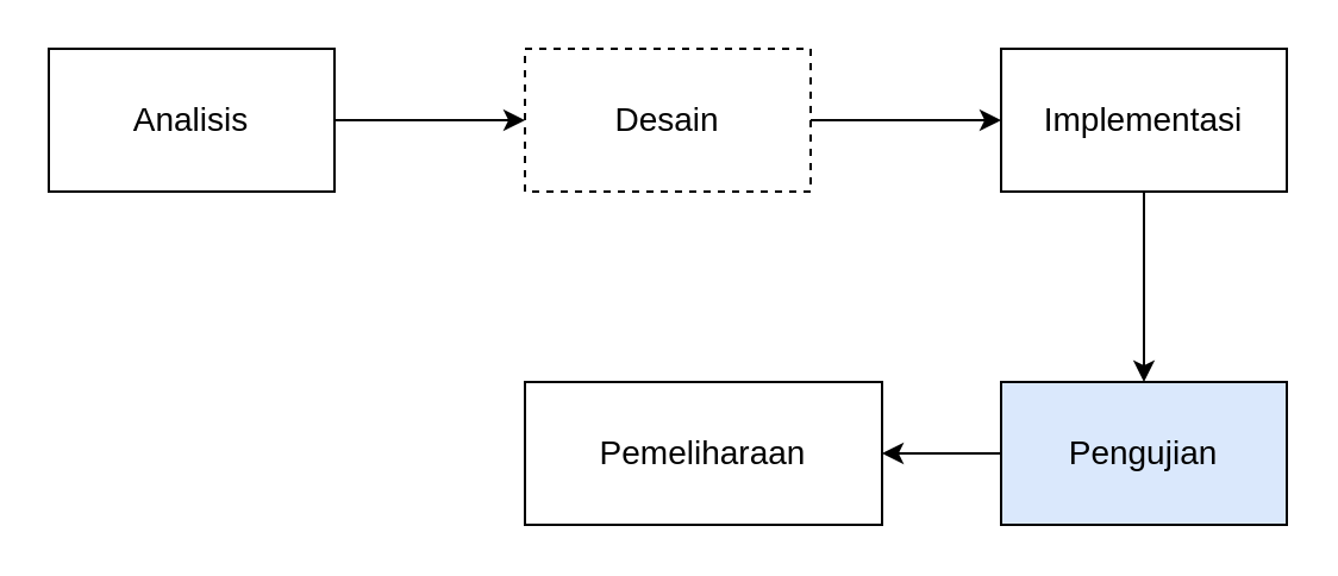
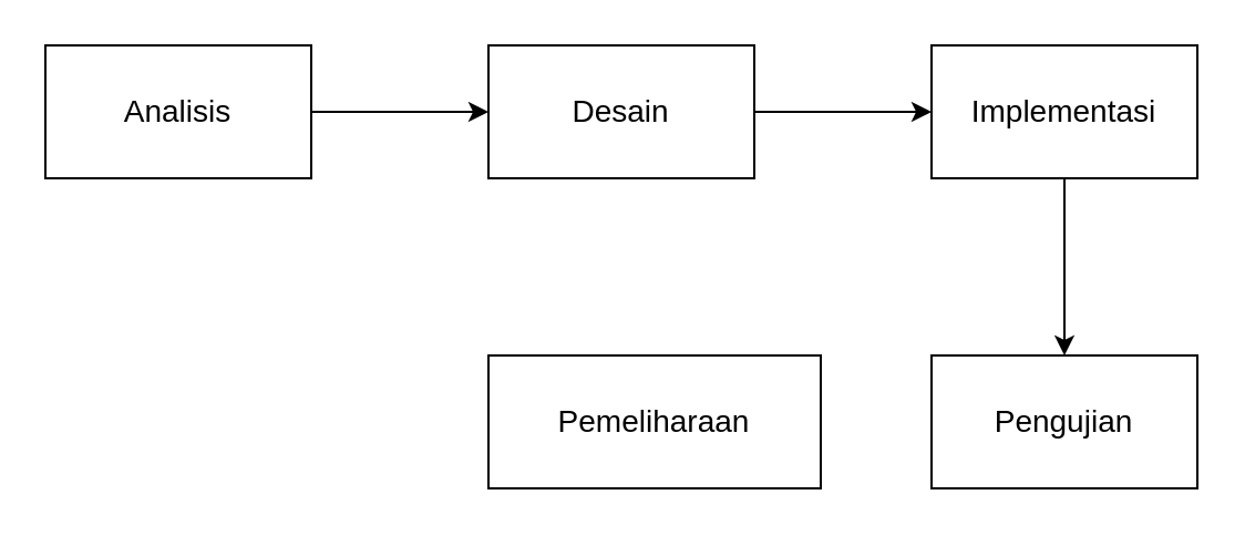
- <mxCell id="5" value="Desain" style="rounded=0;whiteSpace=wrap;html=1;strokeWidth=1;fontSize=14;fontStyle=0;dashed=1;" vertex="1" parent="1"><mxGeometry x="220" y="20" width="120" height="60" as="geometry" /></mxCell>
+ <mxCell id="5" value="Desain" style="rounded=0;whiteSpace=wrap;html=1;strokeWidth=1;fontSize=14;fontStyle=0" vertex="1" parent="1"><mxGeometry x="220" y="20" width="120" height="60" as="geometry" /></mxCell>
- <mxCell id="8" value="" style="edgeStyle=orthogonalEdgeStyle;rounded=0;orthogonalLoop=1;jettySize=auto;html=1;strokeWidth=1;fontSize=14;fontStyle=0" edge="1" parent="1" source="9" target="10"><mxGeometry relative="1" as="geometry" /></mxCell>
- <mxCell id="9" value="Pengujian" style="rounded=0;whiteSpace=wrap;html=1;strokeWidth=1;fontSize=14;fontStyle=0;fillColor=#dae8fc;" vertex="1" parent="1"><mxGeometry x="420" y="160" width="120" height="60" as="geometry" /></mxCell>
+ <mxCell id="9" value="Pengujian" style="rounded=0;whiteSpace=wrap;html=1;strokeWidth=1;fontSize=14;fontStyle=0" vertex="1" parent="1"><mxGeometry x="420" y="160" width="120" height="60" as="geometry" /></mxCell>
